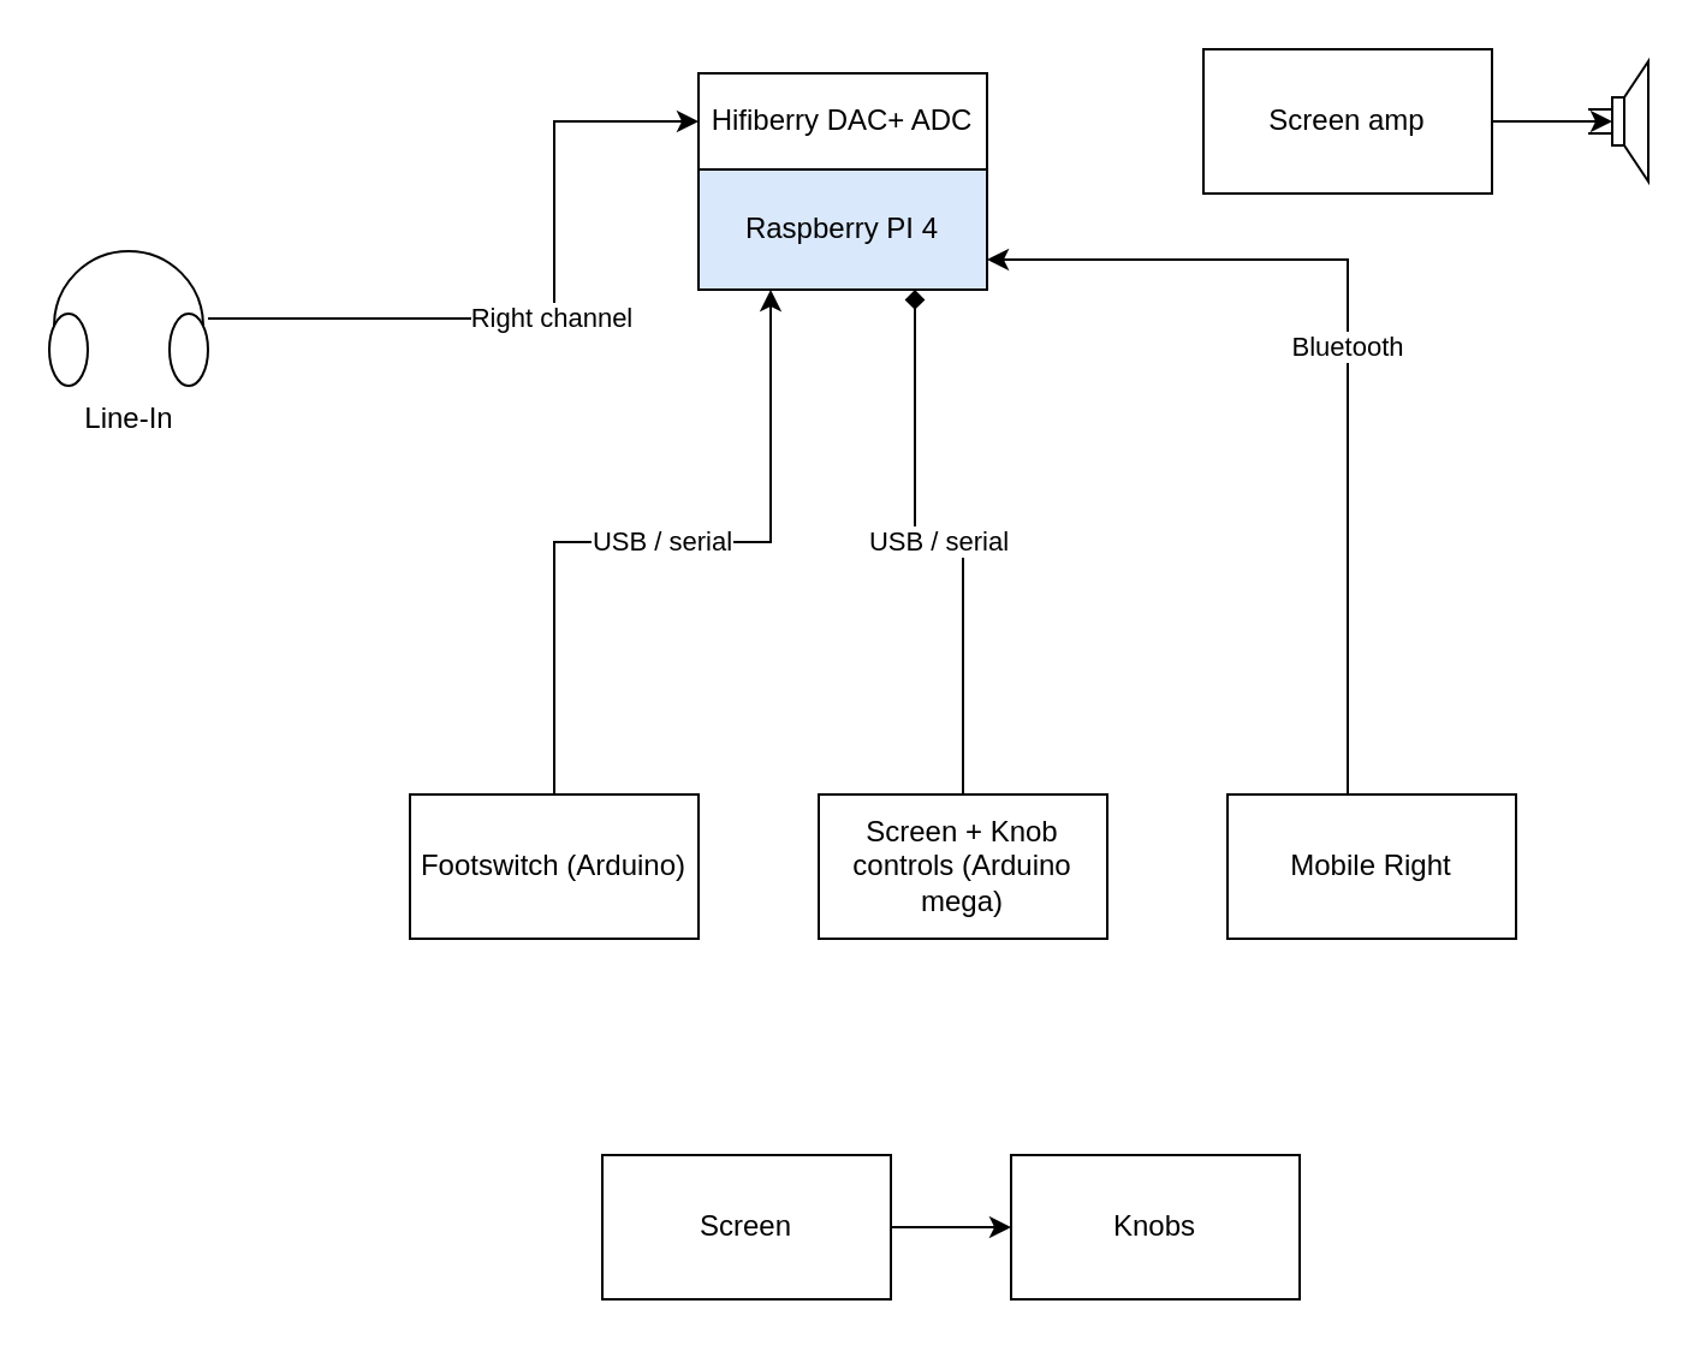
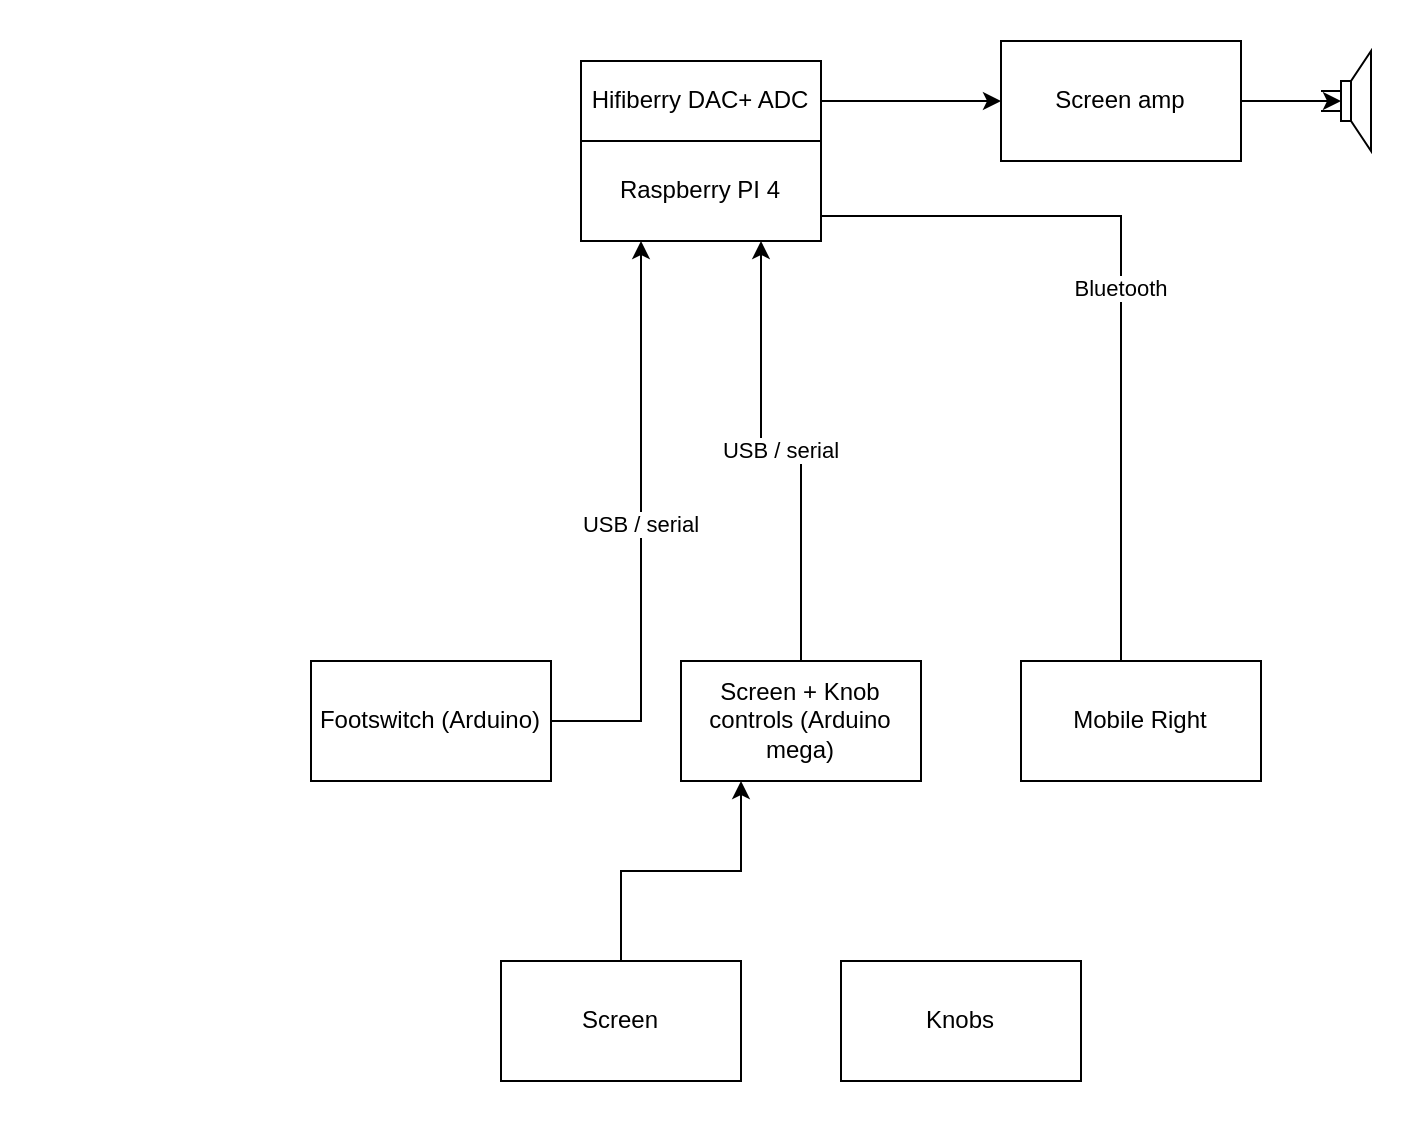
- <mxCell id="6" style="edgeStyle=orthogonalEdgeStyle;rounded=0;orthogonalLoop=1;jettySize=auto;html=1;" edge="1" parent="1" source="7" target="8"><mxGeometry relative="1" as="geometry" /></mxCell>
+ <mxCell id="6" style="edgeStyle=orthogonalEdgeStyle;rounded=0;orthogonalLoop=1;jettySize=auto;html=1;entryX=0;entryY=0.5;entryDx=0;entryDy=0;" edge="1" parent="1" source="7" target="3"><mxGeometry relative="1" as="geometry" /></mxCell>
- <mxCell id="8" value="Raspberry PI 4" style="rounded=0;whiteSpace=wrap;html=1;fillColor=#dae8fc;" vertex="1" parent="1"><mxGeometry x="290" y="70" width="120" height="50" as="geometry" /></mxCell>
+ <mxCell id="8" value="Raspberry PI 4" style="rounded=0;whiteSpace=wrap;html=1;" vertex="1" parent="1"><mxGeometry x="290" y="70" width="120" height="50" as="geometry" /></mxCell>
- <mxCell id="14" value="Bluetooth" style="edgeStyle=orthogonalEdgeStyle;rounded=0;orthogonalLoop=1;jettySize=auto;html=1;entryX=1;entryY=0.75;entryDx=0;entryDy=0;" edge="1" parent="1" source="15" target="8"><mxGeometry relative="1" as="geometry"><Array as="points"><mxPoint x="560" y="108" /></Array></mxGeometry></mxCell>
+ <mxCell id="14" value="Bluetooth" style="edgeStyle=orthogonalEdgeStyle;rounded=0;orthogonalLoop=1;jettySize=auto;html=1;entryX=1;entryY=0.75;entryDx=0;entryDy=0;endArrow=none;" edge="1" parent="1" source="15" target="8"><mxGeometry relative="1" as="geometry"><Array as="points"><mxPoint x="560" y="108" /></Array></mxGeometry></mxCell>
- <mxCell id="12" value="USB / serial" style="edgeStyle=orthogonalEdgeStyle;rounded=0;orthogonalLoop=1;jettySize=auto;html=1;entryX=0.75;entryY=1;entryDx=0;entryDy=0;endArrow=diamond;" edge="1" parent="1" source="13" target="8"><mxGeometry relative="1" as="geometry" /></mxCell>
+ <mxCell id="12" value="USB / serial" style="edgeStyle=orthogonalEdgeStyle;rounded=0;orthogonalLoop=1;jettySize=auto;html=1;entryX=0.75;entryY=1;entryDx=0;entryDy=0;" edge="1" parent="1" source="13" target="8"><mxGeometry relative="1" as="geometry" /></mxCell>
- <mxCell id="5" value="Line-In" style="verticalLabelPosition=bottom;shadow=0;dashed=0;align=center;html=1;verticalAlign=top;shape=mxgraph.electrical.radio.headphones;pointerEvents=1;" vertex="1" parent="1"><mxGeometry x="20" y="104" width="66" height="56" as="geometry" /></mxCell>
- <mxCell id="4" value="Right channel" style="edgeStyle=orthogonalEdgeStyle;rounded=0;orthogonalLoop=1;jettySize=auto;html=1;entryX=0;entryY=0.5;entryDx=0;entryDy=0;" edge="1" parent="1" source="5" target="7"><mxGeometry relative="1" as="geometry"><Array as="points"><mxPoint x="230" y="132" /><mxPoint x="230" y="50" /></Array></mxGeometry></mxCell>
- <mxCell id="11" value="Footswitch (Arduino)" style="rounded=0;whiteSpace=wrap;html=1;" vertex="1" parent="1"><mxGeometry x="170" y="330" width="120" height="60" as="geometry" /></mxCell>
+ <mxCell id="11" value="Footswitch (Arduino)" style="rounded=0;whiteSpace=wrap;html=1;" vertex="1" parent="1"><mxGeometry x="155" y="330" width="120" height="60" as="geometry" /></mxCell>
- <mxCell id="16" style="edgeStyle=orthogonalEdgeStyle;rounded=0;orthogonalLoop=1;jettySize=auto;html=1;" edge="1" parent="1" source="17" target="18"><mxGeometry relative="1" as="geometry" /></mxCell>
+ <mxCell id="16" style="edgeStyle=orthogonalEdgeStyle;rounded=0;orthogonalLoop=1;jettySize=auto;html=1;entryX=0.25;entryY=1;entryDx=0;entryDy=0;" edge="1" parent="1" source="17" target="13"><mxGeometry relative="1" as="geometry" /></mxCell>
